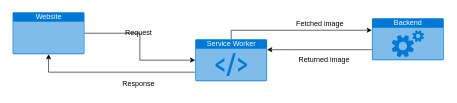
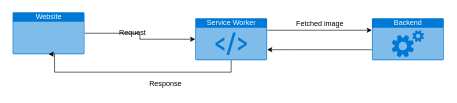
- <mxCell id="9" value="&lt;div&gt;Request&lt;/div&gt;" style="text;html=1;align=center;verticalAlign=middle;resizable=0;points=[];;autosize=1;" vertex="1" parent="1"><mxGeometry x="200" y="45" width="60" height="20" as="geometry" /></mxCell>
+ <mxCell id="9" value="&lt;div&gt;Request&lt;/div&gt;" style="text;html=1;align=center;verticalAlign=middle;resizable=0;points=[];;autosize=1;" vertex="1" parent="1"><mxGeometry x="190" y="45" width="60" height="20" as="geometry" /></mxCell>
- <mxCell id="7" value="Service Worker" style="html=1;strokeColor=none;fillColor=#0079D6;labelPosition=center;verticalLabelPosition=middle;verticalAlign=top;align=center;fontSize=12;outlineConnect=0;spacingTop=-6;fontColor=#FFFFFF;shape=mxgraph.sitemap.script;" vertex="1" parent="1"><mxGeometry x="325" y="65" width="120" height="70" as="geometry" /></mxCell>
+ <mxCell id="7" value="Service Worker" style="html=1;strokeColor=none;fillColor=#0079D6;labelPosition=center;verticalLabelPosition=middle;verticalAlign=top;align=center;fontSize=12;outlineConnect=0;spacingTop=-6;fontColor=#FFFFFF;shape=mxgraph.sitemap.script;" vertex="1" parent="1"><mxGeometry x="325" y="30" width="120" height="70" as="geometry" /></mxCell>
- <mxCell id="12" value="&lt;div&gt;Returned image&lt;/div&gt;" style="text;html=1;align=center;verticalAlign=middle;resizable=0;points=[];;autosize=1;" vertex="1" parent="1"><mxGeometry x="490" y="90" width="100" height="20" as="geometry" /></mxCell>
- <mxCell id="10" value="&lt;div&gt;Response&lt;/div&gt;" style="text;html=1;align=center;verticalAlign=middle;resizable=0;points=[];;autosize=1;" vertex="1" parent="1"><mxGeometry x="195" y="130" width="70" height="20" as="geometry" /></mxCell>
+ <mxCell id="10" value="&lt;div&gt;Response&lt;/div&gt;" style="text;html=1;align=center;verticalAlign=middle;resizable=0;points=[];;autosize=1;" vertex="1" parent="1"><mxGeometry x="240" y="130" width="70" height="20" as="geometry" /></mxCell>
